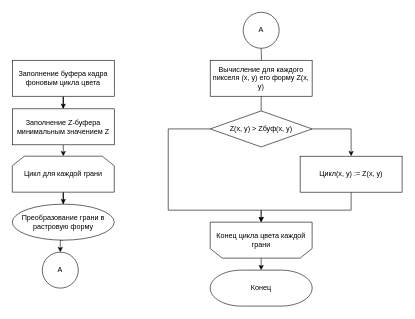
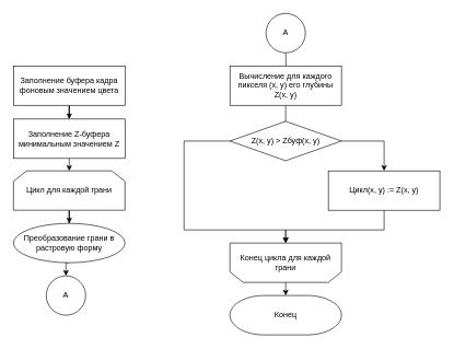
- <mxCell id="3" value="Заполнение буфера кадра фоновым цикла цвета" style="rounded=0;whiteSpace=wrap;html=1;" parent="1" vertex="1"><mxGeometry x="20" y="100" width="170" height="60" as="geometry" /></mxCell>
+ <mxCell id="3" value="Заполнение буфера кадра фоновым значением цвета" style="rounded=0;whiteSpace=wrap;html=1;" parent="1" vertex="1"><mxGeometry x="20" y="100" width="170" height="60" as="geometry" /></mxCell>
- <mxCell id="12" value="Вычисление для каждого пикселя (x, y) его форму Z(x, y)" style="rounded=0;whiteSpace=wrap;html=1;" parent="1" vertex="1"><mxGeometry x="350" y="100" width="170" height="60" as="geometry" /></mxCell>
+ <mxCell id="12" value="Вычисление для каждого пикселя (x, y) его глубины Z(x, y)" style="rounded=0;whiteSpace=wrap;html=1;" parent="1" vertex="1"><mxGeometry x="350" y="100" width="170" height="60" as="geometry" /></mxCell>
- <mxCell id="20" value="Конец цикла цвета каждой грани" style="text;html=1;strokeColor=none;fillColor=none;align=center;verticalAlign=middle;whiteSpace=wrap;rounded=0;strokeWidth=1;" parent="1" vertex="1"><mxGeometry x="350" y="370" width="170" height="60" as="geometry" /></mxCell>
+ <mxCell id="20" value="Конец цикла для каждой грани" style="text;html=1;strokeColor=none;fillColor=none;align=center;verticalAlign=middle;whiteSpace=wrap;rounded=0;strokeWidth=1;" parent="1" vertex="1"><mxGeometry x="350" y="370" width="170" height="60" as="geometry" /></mxCell>
